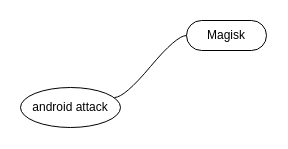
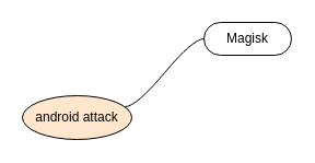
- <mxCell id="2" value="android attack" style="ellipse;whiteSpace=wrap;html=1;align=center;newEdgeStyle={&quot;edgeStyle&quot;:&quot;entityRelationEdgeStyle&quot;,&quot;startArrow&quot;:&quot;none&quot;,&quot;endArrow&quot;:&quot;none&quot;,&quot;segment&quot;:10,&quot;curved&quot;:1};treeFolding=1;treeMoving=1;" vertex="1" parent="1"><mxGeometry x="20" y="87" width="100" height="40" as="geometry" /></mxCell>
+ <mxCell id="2" value="android attack" style="ellipse;whiteSpace=wrap;html=1;align=center;newEdgeStyle={&quot;edgeStyle&quot;:&quot;entityRelationEdgeStyle&quot;,&quot;startArrow&quot;:&quot;none&quot;,&quot;endArrow&quot;:&quot;none&quot;,&quot;segment&quot;:10,&quot;curved&quot;:1};treeFolding=1;treeMoving=1;fillColor=#ffe6cc;" vertex="1" parent="1"><mxGeometry x="20" y="87" width="100" height="40" as="geometry" /></mxCell>
